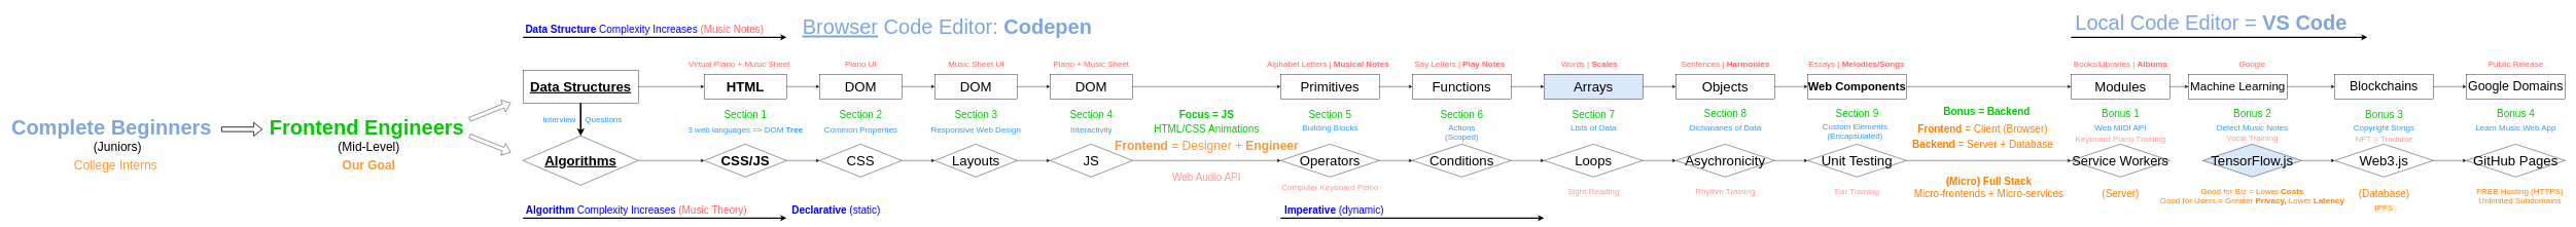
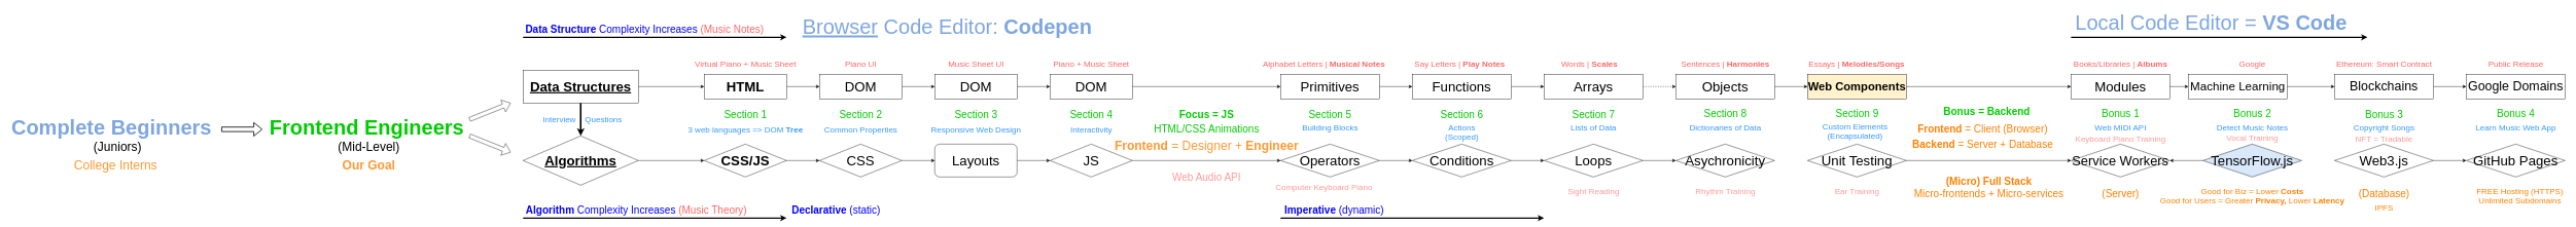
- <mxCell id="118" value="Virtual Piano + Music Sheet" style="text;html=1;resizable=0;autosize=1;align=center;verticalAlign=middle;points=[];fillColor=none;strokeColor=none;rounded=0;shadow=0;fontSize=20;fontColor=#FF6666;" parent="1" vertex="1"><mxGeometry x="1665" y="140" width="260" height="30" as="geometry" /></mxCell>
+ <mxCell id="118" value="Virtual Piano + Music Sheet" style="text;html=1;resizable=0;autosize=1;align=center;verticalAlign=middle;points=[];fillColor=none;strokeColor=none;rounded=0;shadow=0;fontSize=20;fontColor=#FF6666;" parent="1" vertex="1"><mxGeometry x="1680" y="140" width="260" height="30" as="geometry" /></mxCell>
- <mxCell id="116" value="Alphabet Letters | &lt;b&gt;Musical&lt;/b&gt;&amp;nbsp;&lt;b&gt;Notes&lt;/b&gt;" style="text;html=1;resizable=0;autosize=1;align=center;verticalAlign=middle;points=[];fillColor=none;strokeColor=none;rounded=0;shadow=0;fontSize=20;fontColor=#FF6666;" parent="1" vertex="1"><mxGeometry x="3070" y="140" width="310" height="30" as="geometry" /></mxCell>
+ <mxCell id="116" value="Alphabet Letters | &lt;b&gt;Musical&lt;/b&gt;&amp;nbsp;&lt;b&gt;Notes&lt;/b&gt;" style="text;html=1;resizable=0;autosize=1;align=center;verticalAlign=middle;points=[];fillColor=none;strokeColor=none;rounded=0;shadow=0;fontSize=20;fontColor=#FF6666;" parent="1" vertex="1"><mxGeometry x="3060" y="140" width="310" height="30" as="geometry" /></mxCell>
+ <mxCell id="126" value="Ethereum: Smart Contract" style="text;html=1;resizable=0;autosize=1;align=center;verticalAlign=middle;points=[];fillColor=none;strokeColor=none;rounded=0;shadow=0;fontSize=20;fontColor=#FF6666;" parent="1" vertex="1"><mxGeometry x="5665" y="140" width="250" height="30" as="geometry" /></mxCell>
- <mxCell id="31" value="Arrays" style="whiteSpace=wrap;html=1;fontSize=33;fillColor=#dae8fc;" parent="1" vertex="1"><mxGeometry x="3750" y="180" width="240" height="60" as="geometry" /></mxCell>
+ <mxCell id="31" value="Arrays" style="whiteSpace=wrap;html=1;fontSize=33;" parent="1" vertex="1"><mxGeometry x="3750" y="180" width="240" height="60" as="geometry" /></mxCell>
- <mxCell id="30" value="" style="edgeStyle=orthogonalEdgeStyle;rounded=0;orthogonalLoop=1;jettySize=auto;html=1;fontSize=33;" parent="1" source="31" target="35" edge="1"><mxGeometry relative="1" as="geometry" /></mxCell>
+ <mxCell id="30" value="" style="edgeStyle=orthogonalEdgeStyle;rounded=0;orthogonalLoop=1;jettySize=auto;html=1;fontSize=33;dashed=1;" parent="1" source="31" target="35" edge="1"><mxGeometry relative="1" as="geometry" /></mxCell>
- <mxCell id="64" value="&lt;b style=&quot;font-size: 28px;&quot;&gt;Web Components&lt;/b&gt;" style="whiteSpace=wrap;html=1;fontSize=28;" parent="1" vertex="1"><mxGeometry x="4390" y="180" width="240" height="60" as="geometry" /></mxCell>
+ <mxCell id="64" value="&lt;b style=&quot;font-size: 28px;&quot;&gt;Web Components&lt;/b&gt;" style="whiteSpace=wrap;html=1;fontSize=28;fillColor=#fff2cc;" parent="1" vertex="1"><mxGeometry x="4390" y="180" width="240" height="60" as="geometry" /></mxCell>
- <mxCell id="17" value="Layouts" style="rhombus;whiteSpace=wrap;html=1;fontSize=33;" parent="1" vertex="1"><mxGeometry x="2270" y="350" width="200" height="80" as="geometry" /></mxCell>
+ <mxCell id="17" value="Layouts" style="whiteSpace=wrap;html=1;fontSize=33;rounded=1;" parent="1" vertex="1"><mxGeometry x="2270" y="350" width="200" height="80" as="geometry" /></mxCell>
- <mxCell id="36" value="" style="edgeStyle=orthogonalEdgeStyle;rounded=0;orthogonalLoop=1;jettySize=auto;html=1;strokeWidth=1;fontSize=32;fontColor=#FF9933;" parent="1" source="37" target="66" edge="1"><mxGeometry relative="1" as="geometry" /></mxCell>
- <mxCell id="81" value="" style="edgeStyle=orthogonalEdgeStyle;rounded=0;orthogonalLoop=1;jettySize=auto;html=1;fontSize=33;" parent="1" source="72" target="76" edge="1"><mxGeometry x="3440" y="290" as="geometry" /></mxCell>
+ <mxCell id="81" value="" style="edgeStyle=orthogonalEdgeStyle;rounded=0;orthogonalLoop=1;jettySize=auto;html=1;fontSize=33;" parent="1" source="72" target="69" edge="1"><mxGeometry x="3440" y="290" as="geometry" /></mxCell>
- <mxCell id="124" value="&lt;font color=&quot;#ff9999&quot;&gt;Computer Keyboard Piano&lt;/font&gt;" style="text;html=1;resizable=0;autosize=1;align=center;verticalAlign=middle;points=[];fillColor=none;strokeColor=none;rounded=0;shadow=0;fontSize=20;fontColor=#3399FF;" parent="1" vertex="1"><mxGeometry x="3105" y="440" width="250" height="30" as="geometry" /></mxCell>
+ <mxCell id="124" value="&lt;font color=&quot;#ff9999&quot;&gt;Computer Keyboard Piano&lt;/font&gt;" style="text;html=1;resizable=0;autosize=1;align=center;verticalAlign=middle;points=[];fillColor=none;strokeColor=none;rounded=0;shadow=0;fontSize=20;fontColor=#3399FF;" parent="1" vertex="1"><mxGeometry x="3090" y="440" width="250" height="30" as="geometry" /></mxCell>
